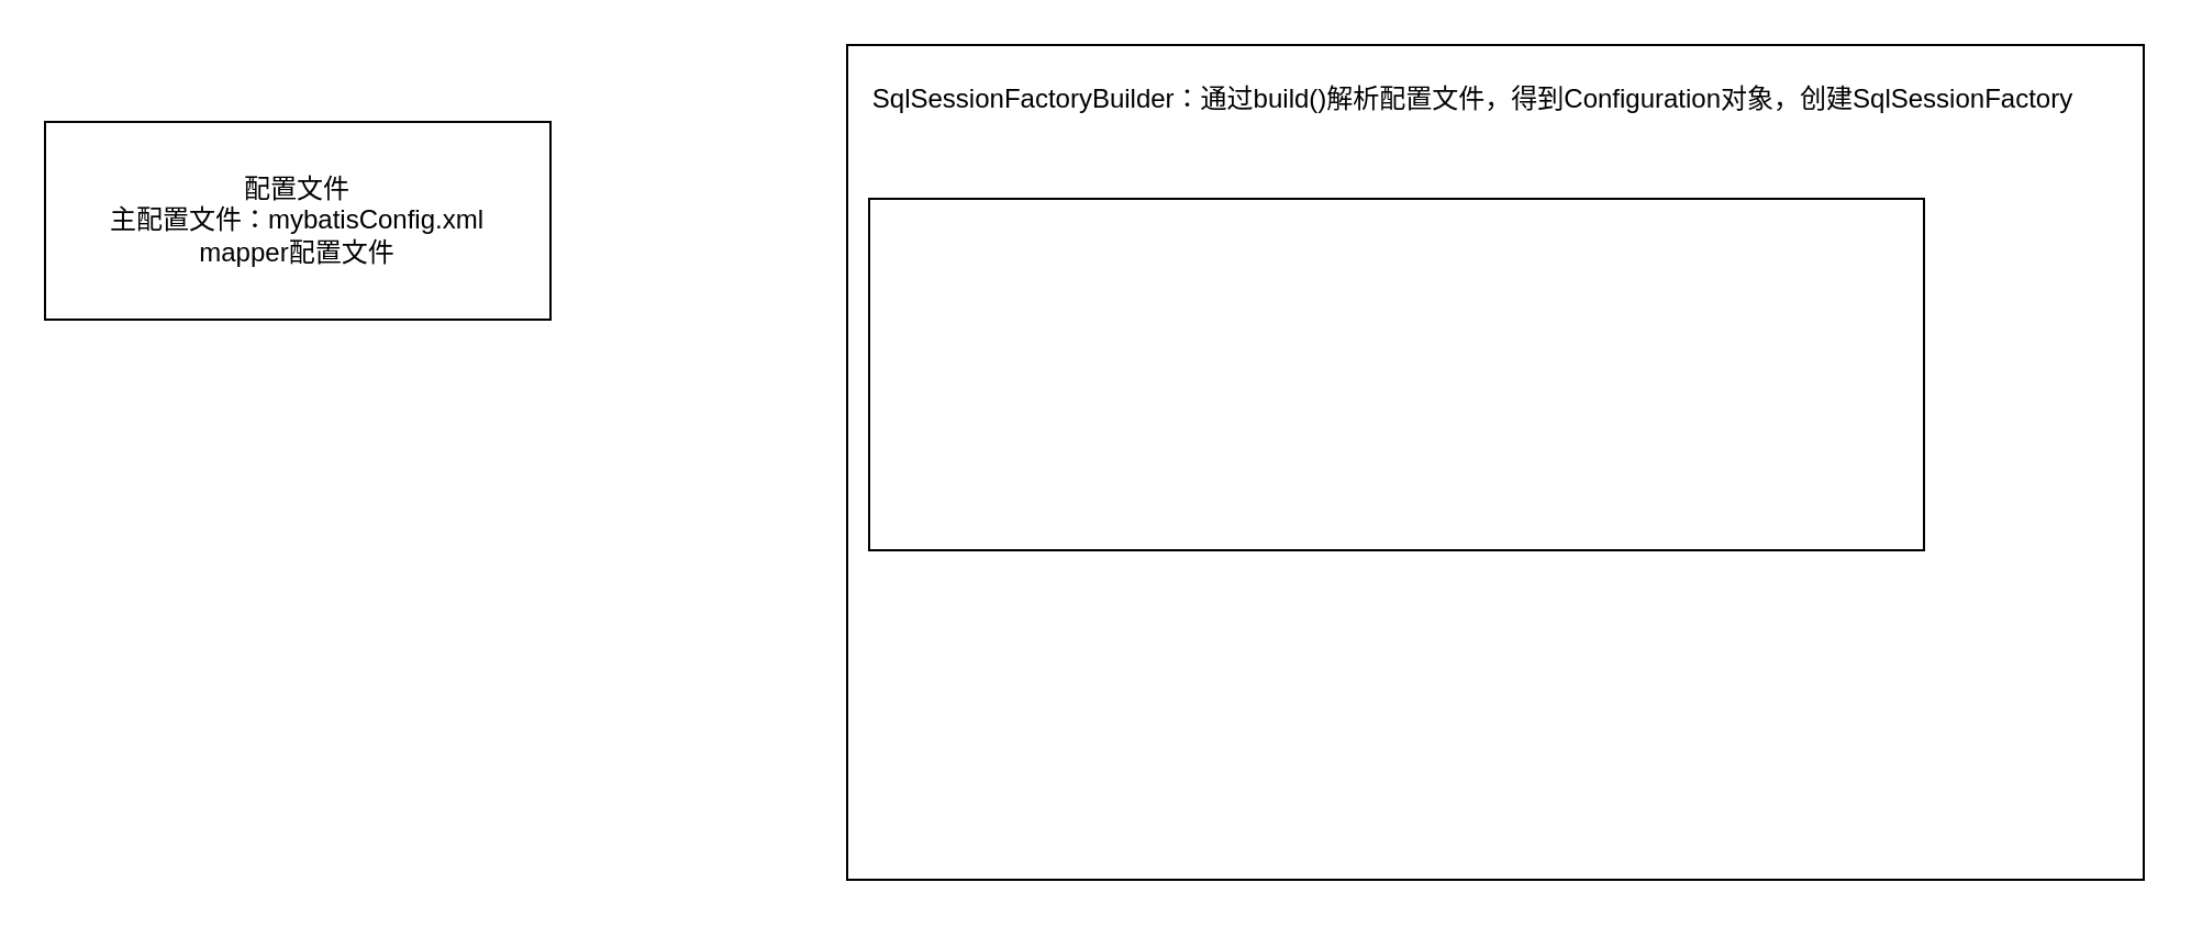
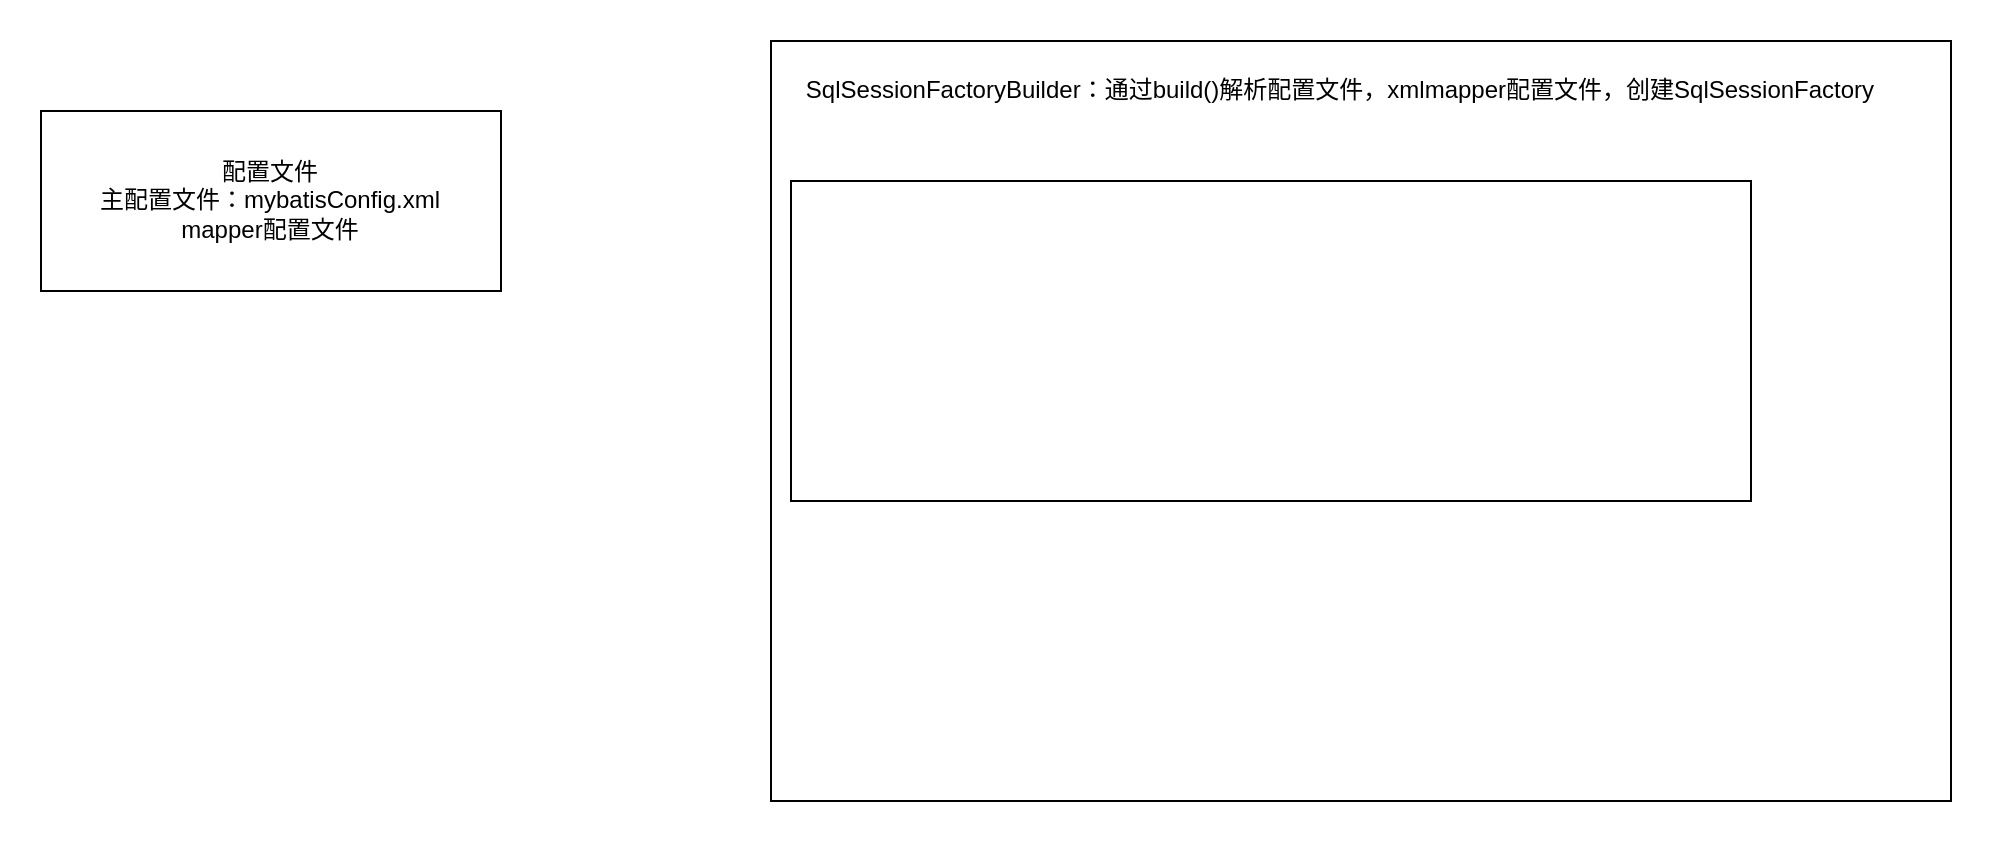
- <mxCell id="4" value="SqlSessionFactoryBuilder：通过build()解析配置文件，得到Configuration对象，创建SqlSessionFactory" style="text;html=1;strokeColor=none;fillColor=none;align=center;verticalAlign=middle;whiteSpace=wrap;rounded=0;fontSize=12;" vertex="1" parent="1"><mxGeometry x="370" y="30" width="600" height="30" as="geometry" /></mxCell>
+ <mxCell id="4" value="SqlSessionFactoryBuilder：通过build()解析配置文件，xmlmapper配置文件，创建SqlSessionFactory" style="text;html=1;strokeColor=none;fillColor=none;align=center;verticalAlign=middle;whiteSpace=wrap;rounded=0;fontSize=12;" vertex="1" parent="1"><mxGeometry x="370" y="30" width="600" height="30" as="geometry" /></mxCell>
